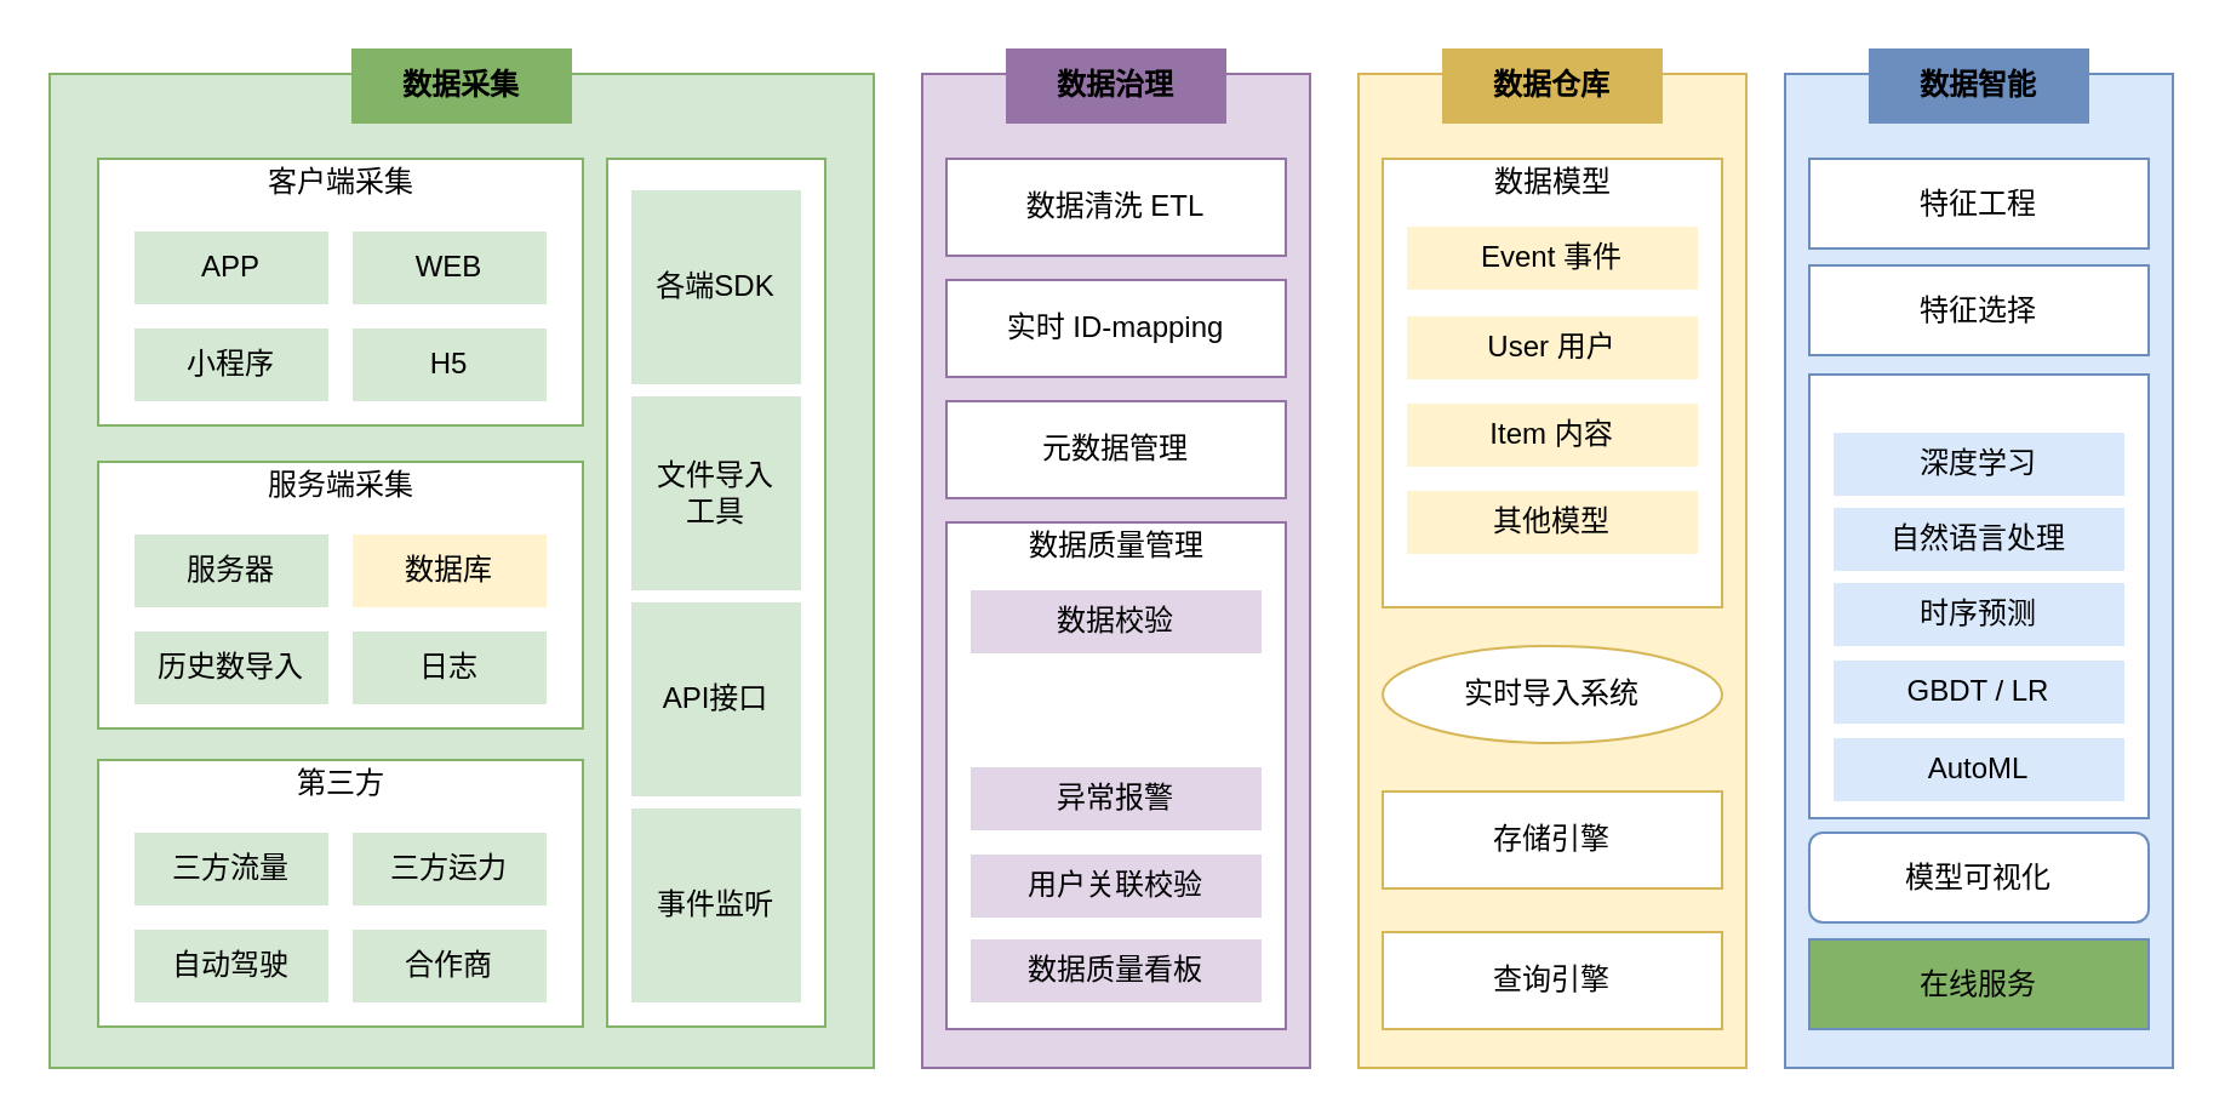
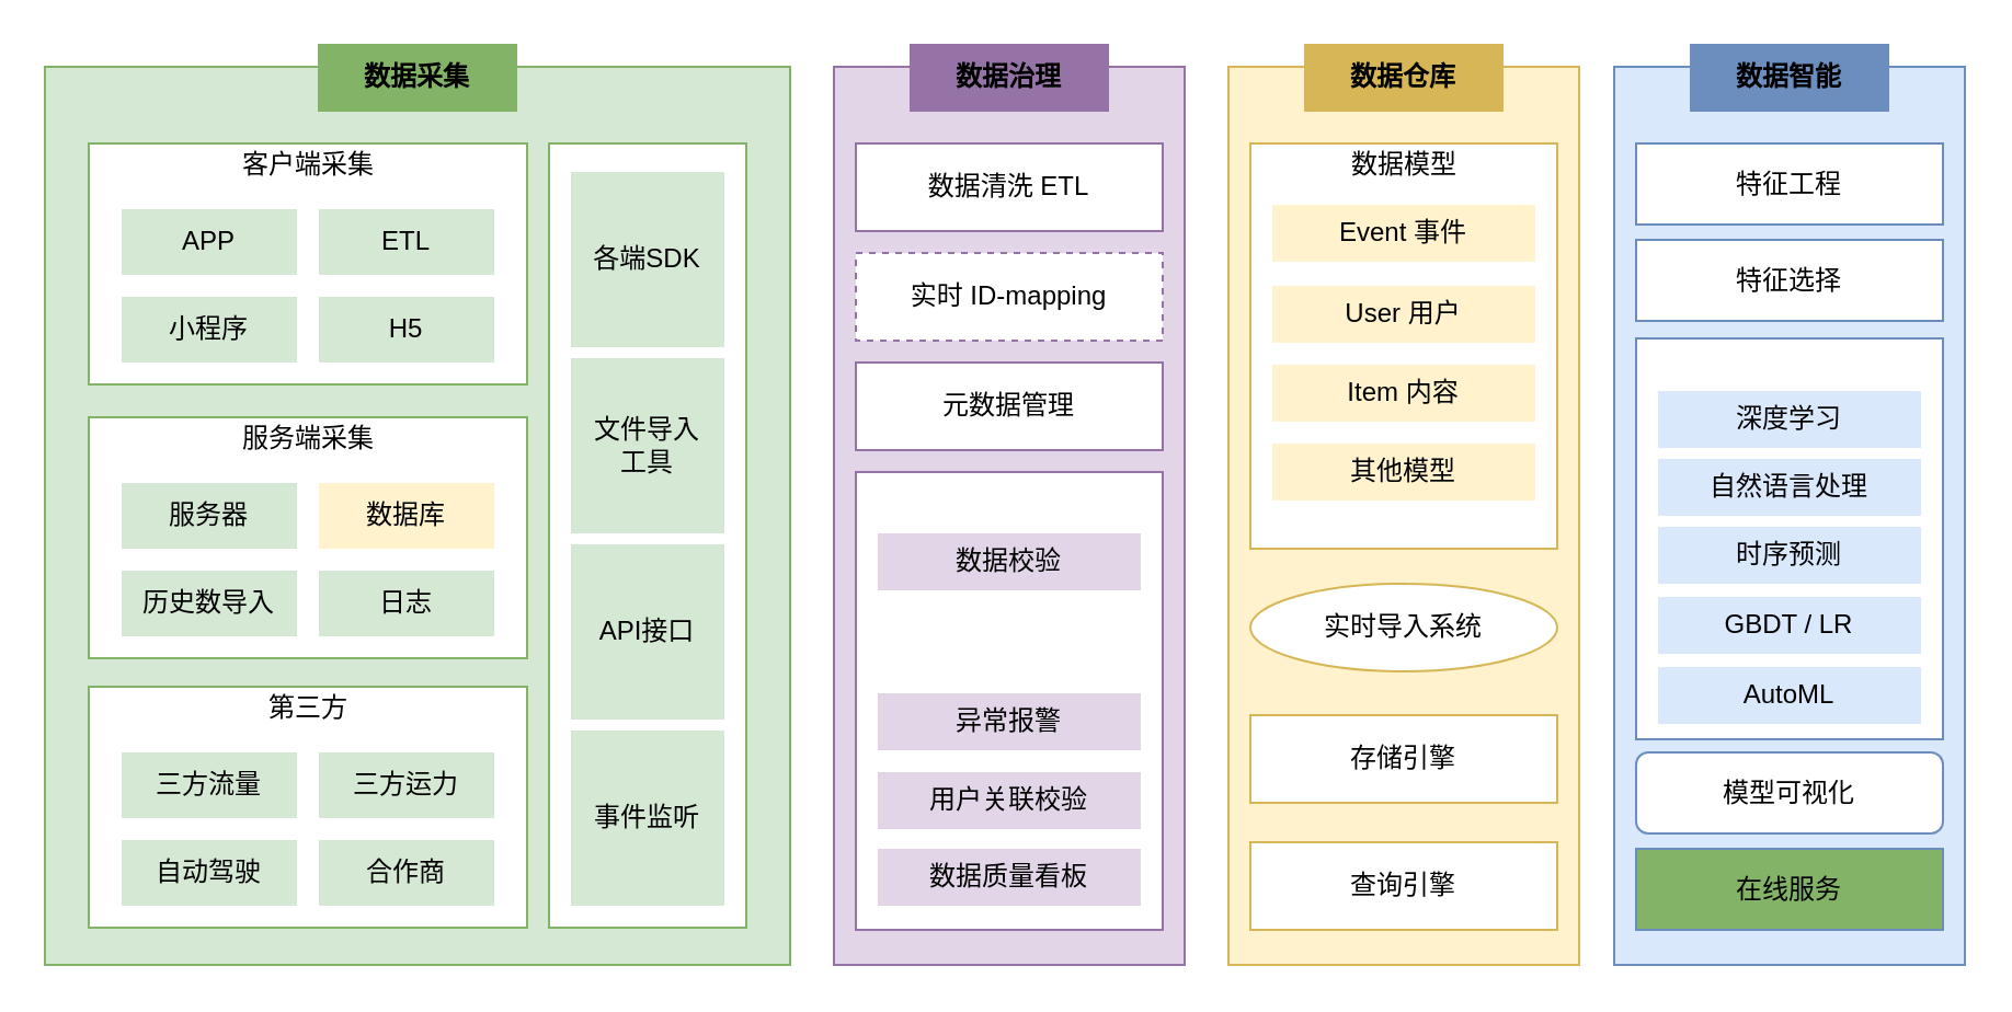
- <mxCell id="5" value="WEB" style="rounded=0;whiteSpace=wrap;html=1;fillColor=#d5e8d4;strokeColor=none;" vertex="1" parent="1"><mxGeometry x="145" y="95" width="80" height="30" as="geometry" /></mxCell>
+ <mxCell id="5" value="ETL" style="rounded=0;whiteSpace=wrap;html=1;fillColor=#d5e8d4;strokeColor=none;" vertex="1" parent="1"><mxGeometry x="145" y="95" width="80" height="30" as="geometry" /></mxCell>
- <mxCell id="30" value="实时 ID-mapping" style="rounded=0;whiteSpace=wrap;html=1;strokeColor=#9673A6;" vertex="1" parent="1"><mxGeometry x="390" y="115" width="140" height="40" as="geometry" /></mxCell>
+ <mxCell id="30" value="实时 ID-mapping" style="rounded=0;whiteSpace=wrap;html=1;strokeColor=#9673A6;dashed=1;" vertex="1" parent="1"><mxGeometry x="390" y="115" width="140" height="40" as="geometry" /></mxCell>
- <mxCell id="33" value="&lt;span&gt;数据质量管理&lt;/span&gt;" style="text;html=1;align=center;verticalAlign=middle;resizable=0;points=[];autosize=1;strokeColor=none;fillColor=none;fontStyle=0" vertex="1" parent="1"><mxGeometry x="415" y="215" width="90" height="20" as="geometry" /></mxCell>
